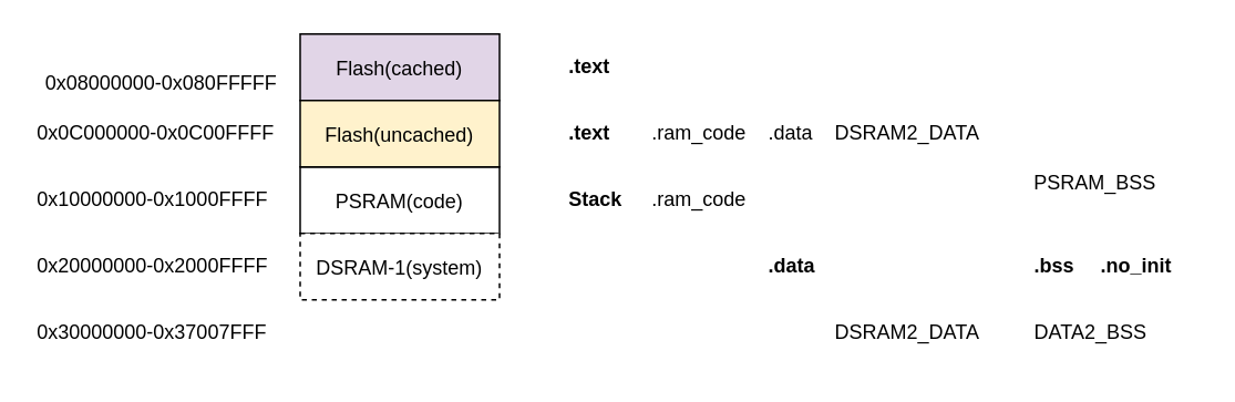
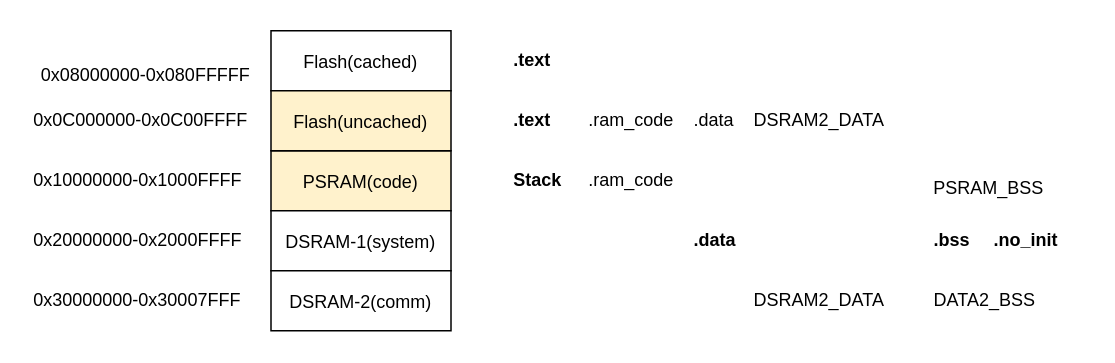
- <mxCell id="2" value="Flash(cached)" style="fillColor=#e1d5e7;" parent="1" vertex="1"><mxGeometry x="180" y="20" width="120" height="40" as="geometry" /></mxCell>
+ <mxCell id="2" value="Flash(cached)" style="" parent="1" vertex="1"><mxGeometry x="180" y="20" width="120" height="40" as="geometry" /></mxCell>
- <mxCell id="17" value="PSRAM_BSS" style="text;resizable=0;points=[];autosize=1;align=left;verticalAlign=top;spacingTop=-4;" parent="1" vertex="1"><mxGeometry x="620" y="100" width="90" height="20" as="geometry" /></mxCell>
+ <mxCell id="17" value="PSRAM_BSS" style="text;resizable=0;points=[];autosize=1;align=left;verticalAlign=top;spacingTop=-4;" parent="1" vertex="1"><mxGeometry x="620" y="115" width="90" height="20" as="geometry" /></mxCell>
- <mxCell id="3" value="PSRAM(code)" style="" parent="1" vertex="1"><mxGeometry x="180" y="100" width="120" height="40" as="geometry" /></mxCell>
+ <mxCell id="3" value="PSRAM(code)" style="fillColor=#fff2cc;" parent="1" vertex="1"><mxGeometry x="180" y="100" width="120" height="40" as="geometry" /></mxCell>
- <mxCell id="4" value="DSRAM-1(system)" style="dashed=1;" parent="1" vertex="1"><mxGeometry x="180" y="140" width="120" height="40" as="geometry" /></mxCell>
+ <mxCell id="4" value="DSRAM-1(system)" style="" parent="1" vertex="1"><mxGeometry x="180" y="140" width="120" height="40" as="geometry" /></mxCell>
- <mxCell id="9" value="0x30000000-0x37007FFF&#10;" style="text;resizable=0;points=[];autosize=1;align=left;verticalAlign=top;spacingTop=-4;" parent="1" vertex="1"><mxGeometry x="20" y="190" width="160" height="20" as="geometry" /></mxCell>
+ <mxCell id="9" value="0x30000000-0x30007FFF&#10;" style="text;resizable=0;points=[];autosize=1;align=left;verticalAlign=top;spacingTop=-4;" parent="1" vertex="1"><mxGeometry x="20" y="190" width="160" height="20" as="geometry" /></mxCell>
+ <mxCell id="5" value="DSRAM-2(comm)" style="" parent="1" vertex="1"><mxGeometry x="180" y="180" width="120" height="40" as="geometry" /></mxCell>
